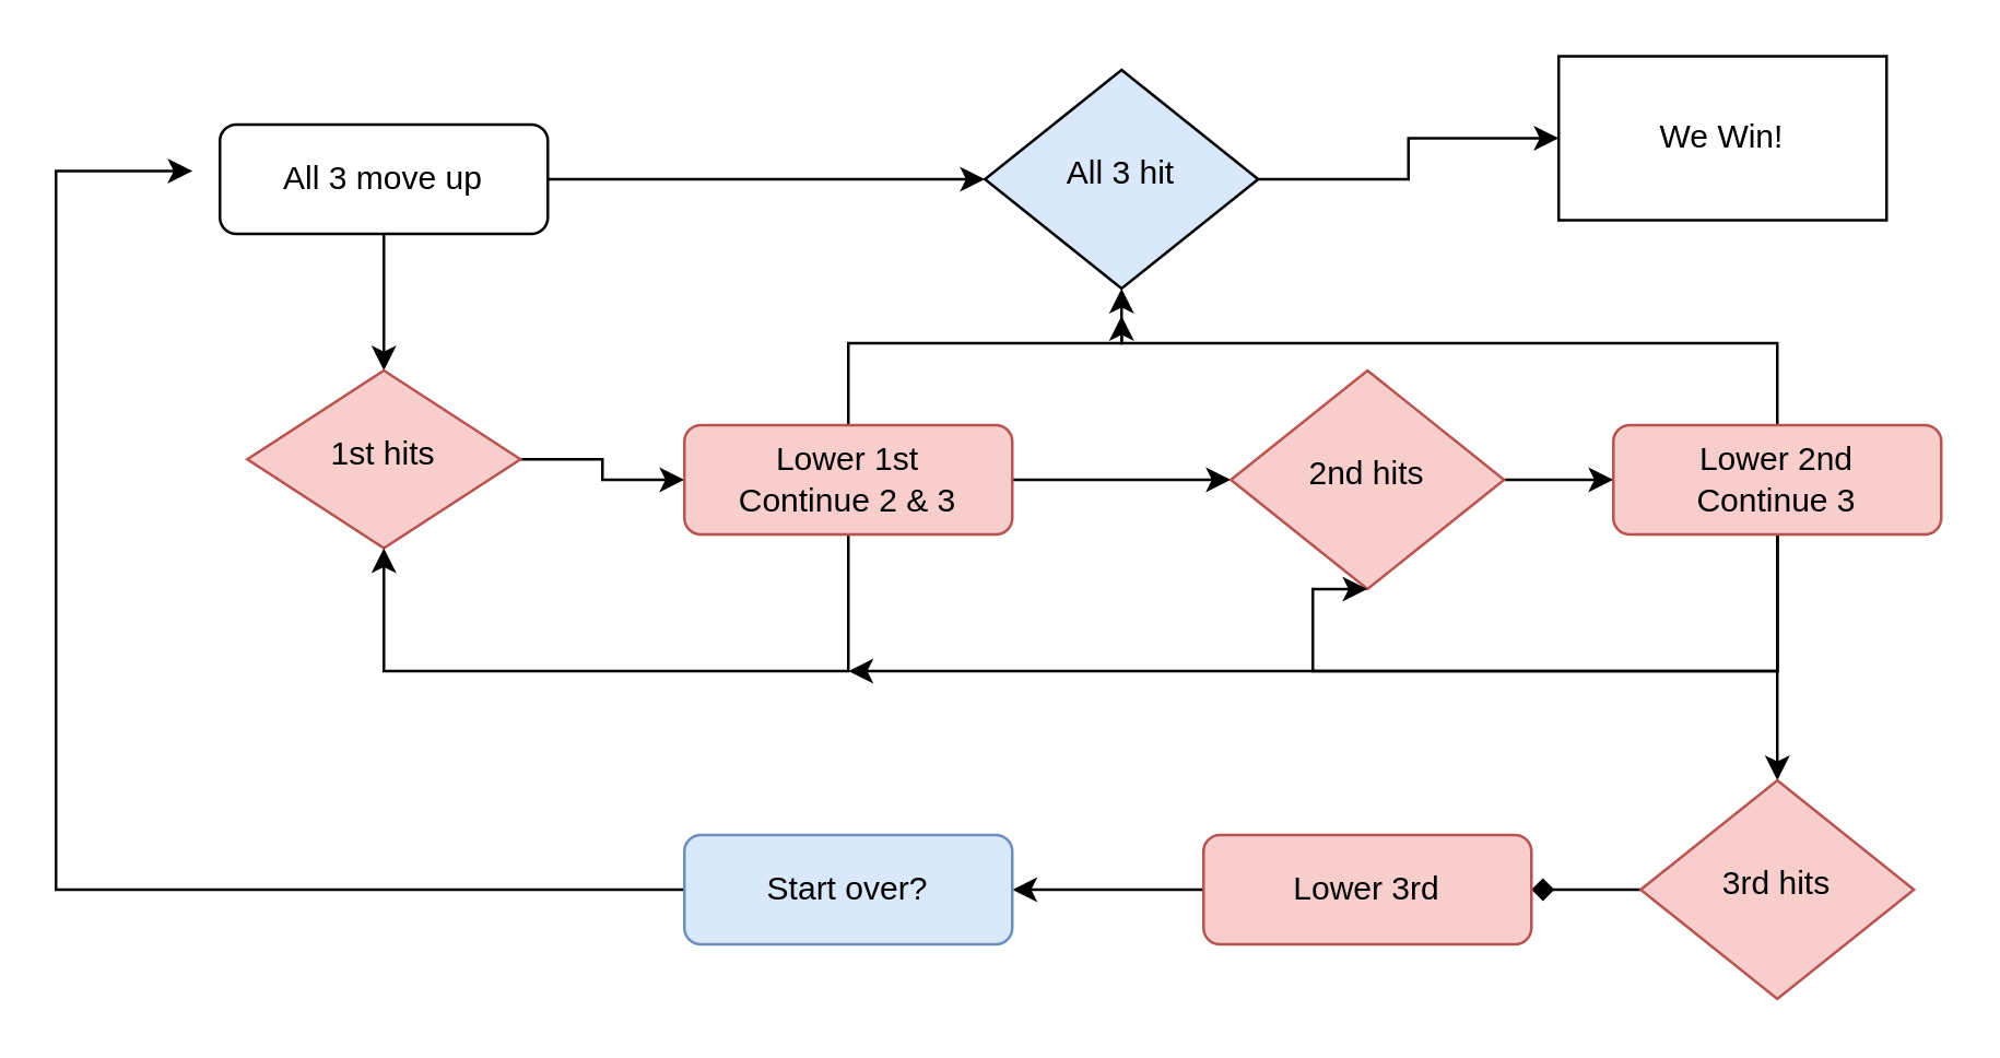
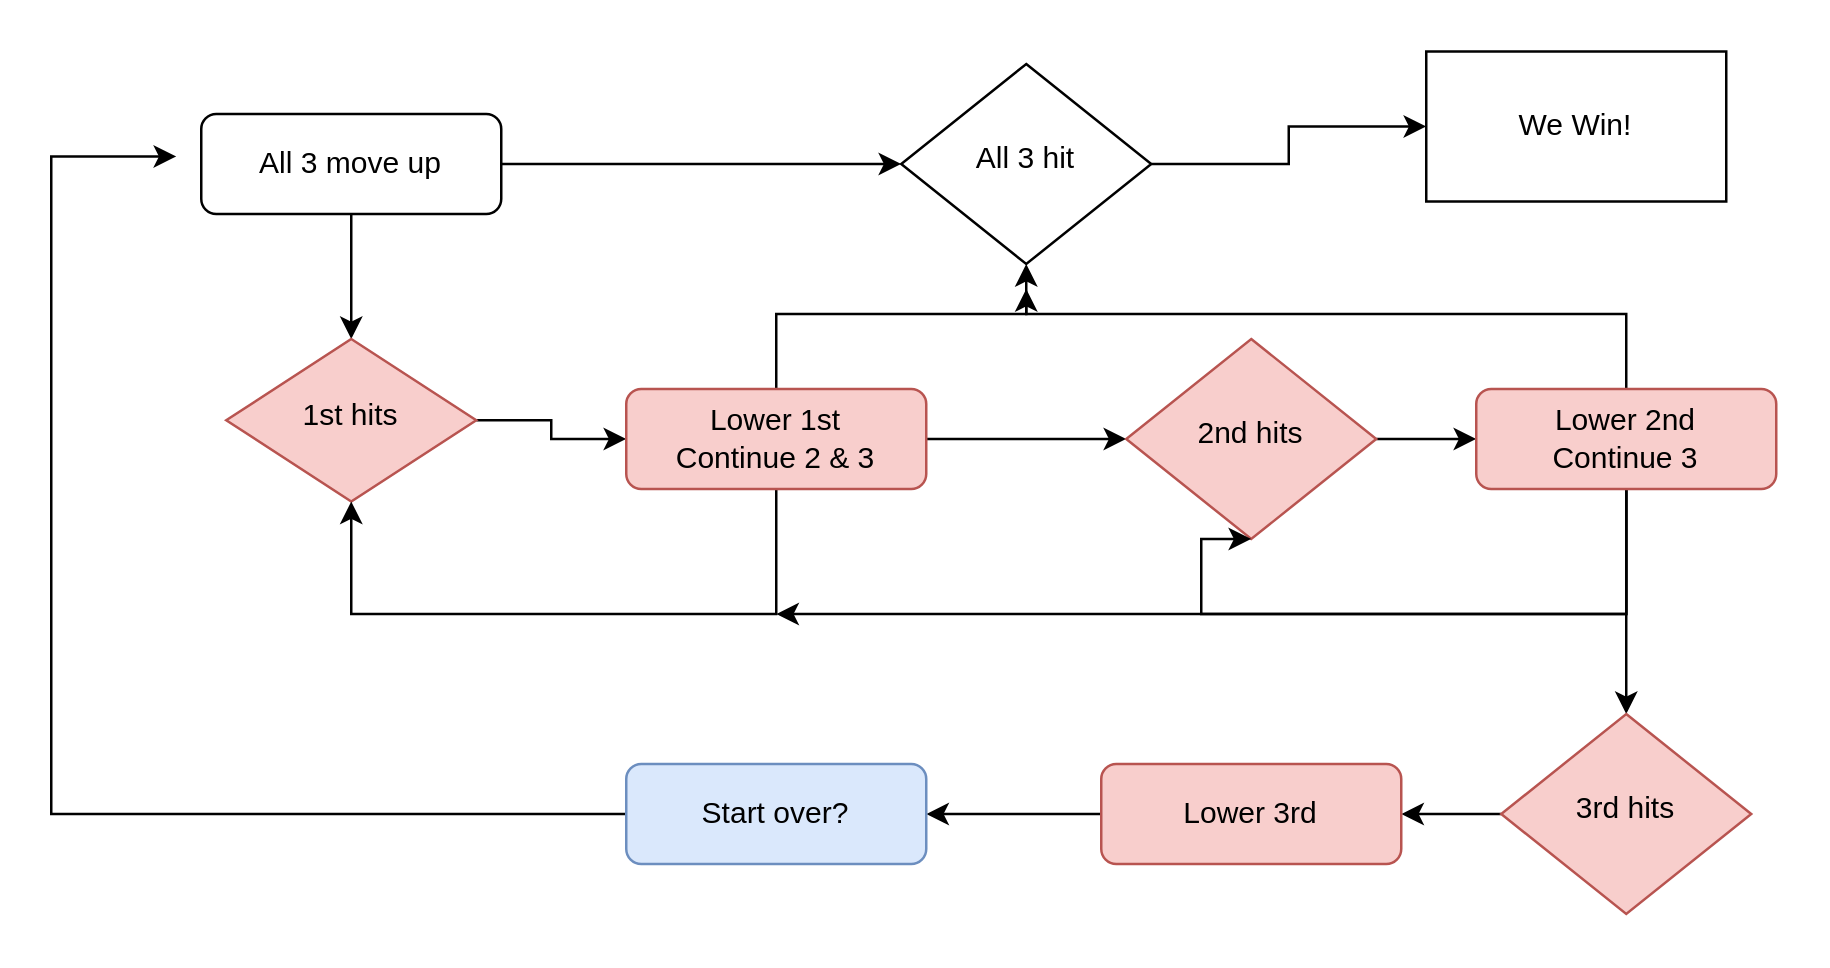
- <mxCell id="12" value="All 3 hit" style="rhombus;whiteSpace=wrap;html=1;shadow=0;fontFamily=Helvetica;fontSize=12;align=center;strokeWidth=1;spacing=6;spacingTop=-4;fillColor=#dae8fc;" parent="1" vertex="1"><mxGeometry x="360" y="25" width="100" height="80" as="geometry" /></mxCell>
+ <mxCell id="12" value="All 3 hit" style="rhombus;whiteSpace=wrap;html=1;shadow=0;fontFamily=Helvetica;fontSize=12;align=center;strokeWidth=1;spacing=6;spacingTop=-4;" parent="1" vertex="1"><mxGeometry x="360" y="25" width="100" height="80" as="geometry" /></mxCell>
- <mxCell id="21" style="edgeStyle=orthogonalEdgeStyle;rounded=0;orthogonalLoop=1;jettySize=auto;html=1;entryX=1;entryY=0.5;entryDx=0;entryDy=0;endArrow=diamond;" parent="1" source="22" target="24" edge="1"><mxGeometry relative="1" as="geometry" /></mxCell>
+ <mxCell id="21" style="edgeStyle=orthogonalEdgeStyle;rounded=0;orthogonalLoop=1;jettySize=auto;html=1;entryX=1;entryY=0.5;entryDx=0;entryDy=0;" parent="1" source="22" target="24" edge="1"><mxGeometry relative="1" as="geometry" /></mxCell>
